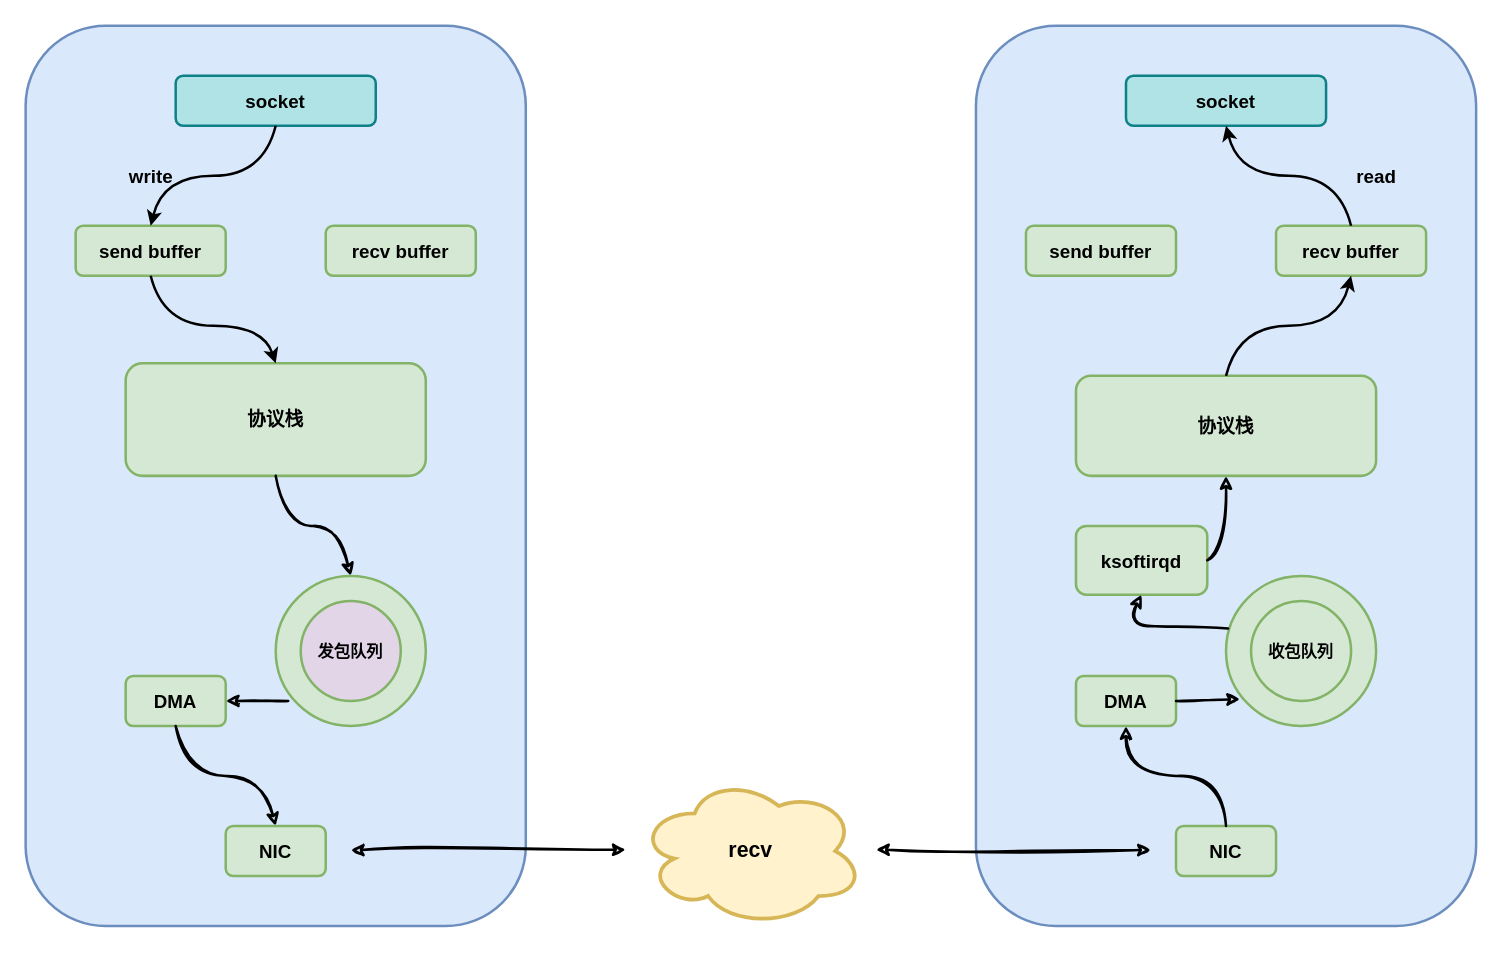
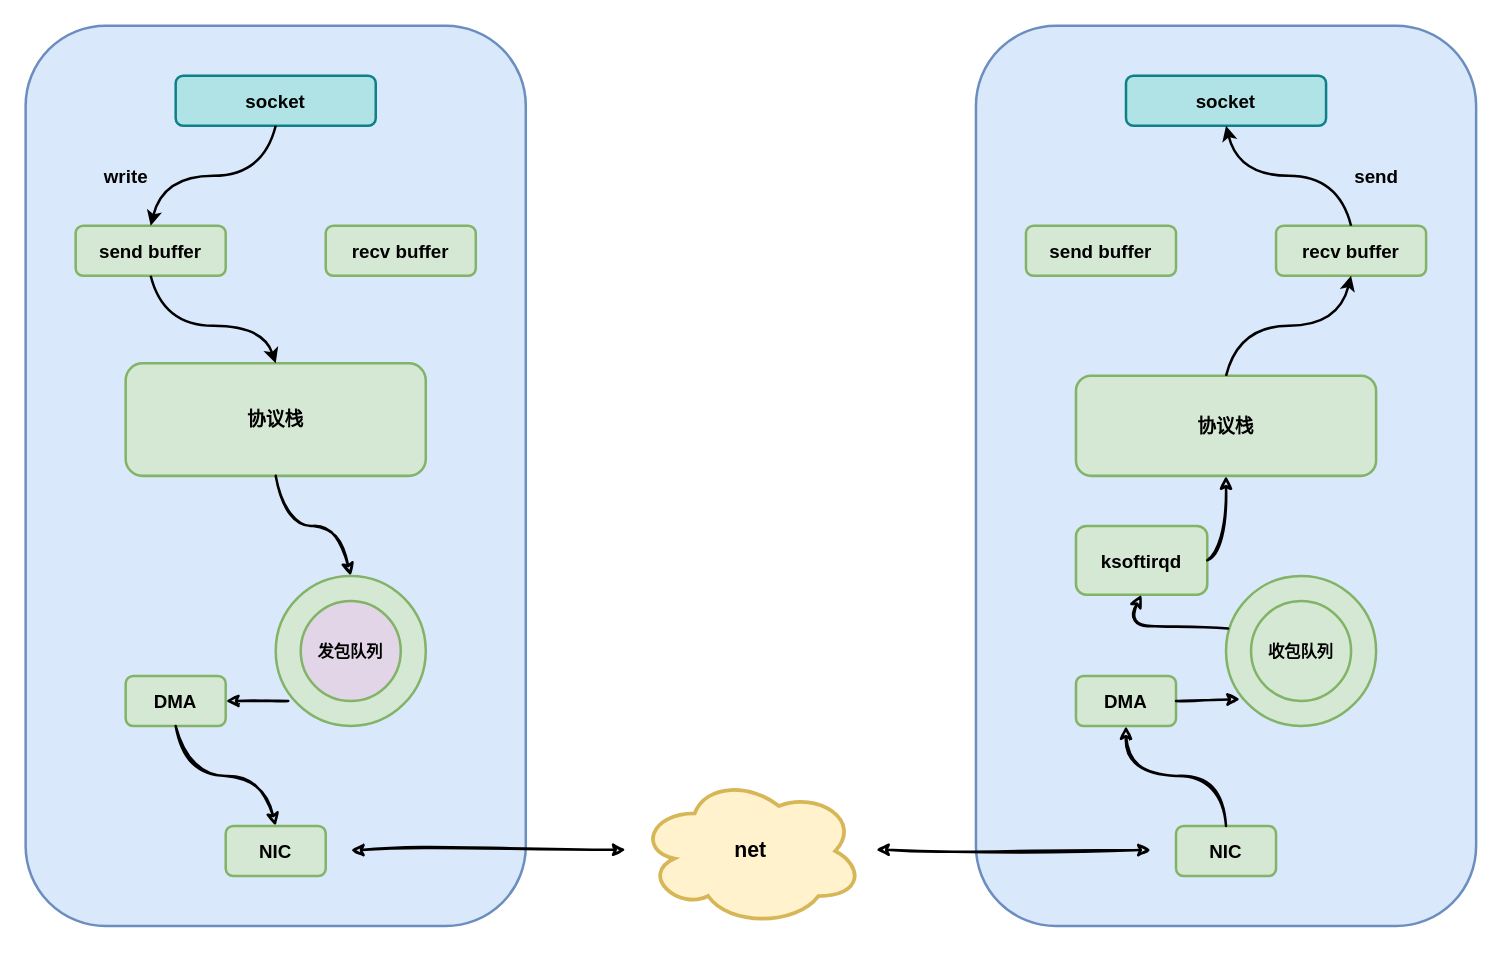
- <mxCell id="5" value="write" style="text;strokeColor=none;fillColor=none;html=1;fontSize=15;fontStyle=1;verticalAlign=middle;align=center;sketch=0;fillStyle=auto;" vertex="1" parent="1"><mxGeometry x="80" y="120" width="80" height="40" as="geometry" /></mxCell>
+ <mxCell id="5" value="write" style="text;strokeColor=none;fillColor=none;html=1;fontSize=15;fontStyle=1;verticalAlign=middle;align=center;sketch=0;fillStyle=auto;" vertex="1" parent="1"><mxGeometry x="60" y="120" width="80" height="40" as="geometry" /></mxCell>
- <mxCell id="28" value="read" style="text;strokeColor=none;fillColor=none;html=1;fontSize=15;fontStyle=1;verticalAlign=middle;align=center;sketch=0;fillStyle=auto;" vertex="1" parent="1"><mxGeometry x="1060" y="120" width="80" height="40" as="geometry" /></mxCell>
+ <mxCell id="28" value="send" style="text;strokeColor=none;fillColor=none;html=1;fontSize=15;fontStyle=1;verticalAlign=middle;align=center;sketch=0;fillStyle=auto;" vertex="1" parent="1"><mxGeometry x="1060" y="120" width="80" height="40" as="geometry" /></mxCell>
- <mxCell id="17" value="recv" style="ellipse;shape=cloud;whiteSpace=wrap;html=1;sketch=0;fillStyle=auto;strokeColor=#d6b656;fillColor=#fff2cc;strokeWidth=3;fontSize=17;fontStyle=1" vertex="1" parent="1"><mxGeometry x="510" y="620" width="180" height="120" as="geometry" /></mxCell>
+ <mxCell id="17" value="net" style="ellipse;shape=cloud;whiteSpace=wrap;html=1;sketch=0;fillStyle=auto;strokeColor=#d6b656;fillColor=#fff2cc;strokeWidth=3;fontSize=17;fontStyle=1" vertex="1" parent="1"><mxGeometry x="510" y="620" width="180" height="120" as="geometry" /></mxCell>
